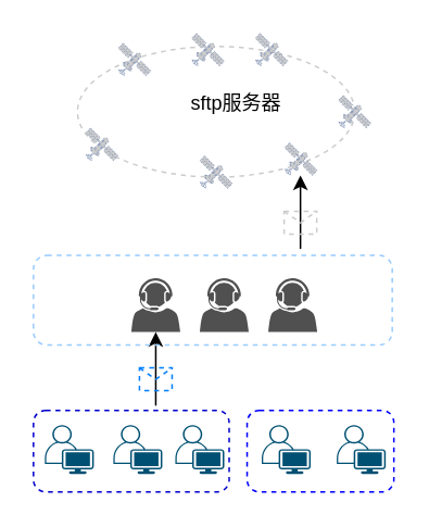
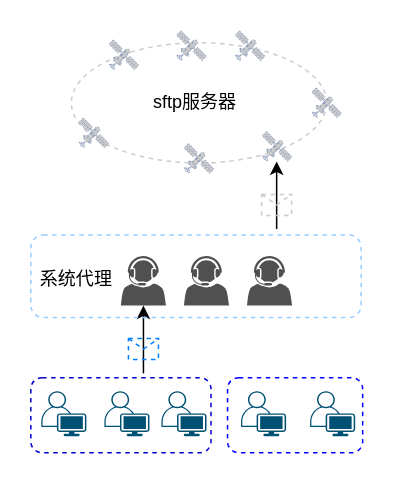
- <mxCell id="25" value="sftp服务器" style="text;html=1;align=center;verticalAlign=middle;resizable=0;points=[];autosize=1;strokeColor=none;fillColor=none;" parent="1" vertex="1"><mxGeometry x="109" y="53" width="70" height="20" as="geometry" /></mxCell>
+ <mxCell id="25" value="sftp服务器" style="text;html=1;align=center;verticalAlign=middle;resizable=0;points=[];autosize=1;strokeColor=none;fillColor=none;" parent="1" vertex="1"><mxGeometry x="94" y="58" width="70" height="20" as="geometry" /></mxCell>
+ <mxCell id="18" value="系统代理" style="text;html=1;align=center;verticalAlign=middle;resizable=0;points=[];autosize=1;strokeColor=none;fillColor=none;" parent="1" vertex="1"><mxGeometry y="176" width="60" height="20" as="geometry" x="20" /></mxCell>
